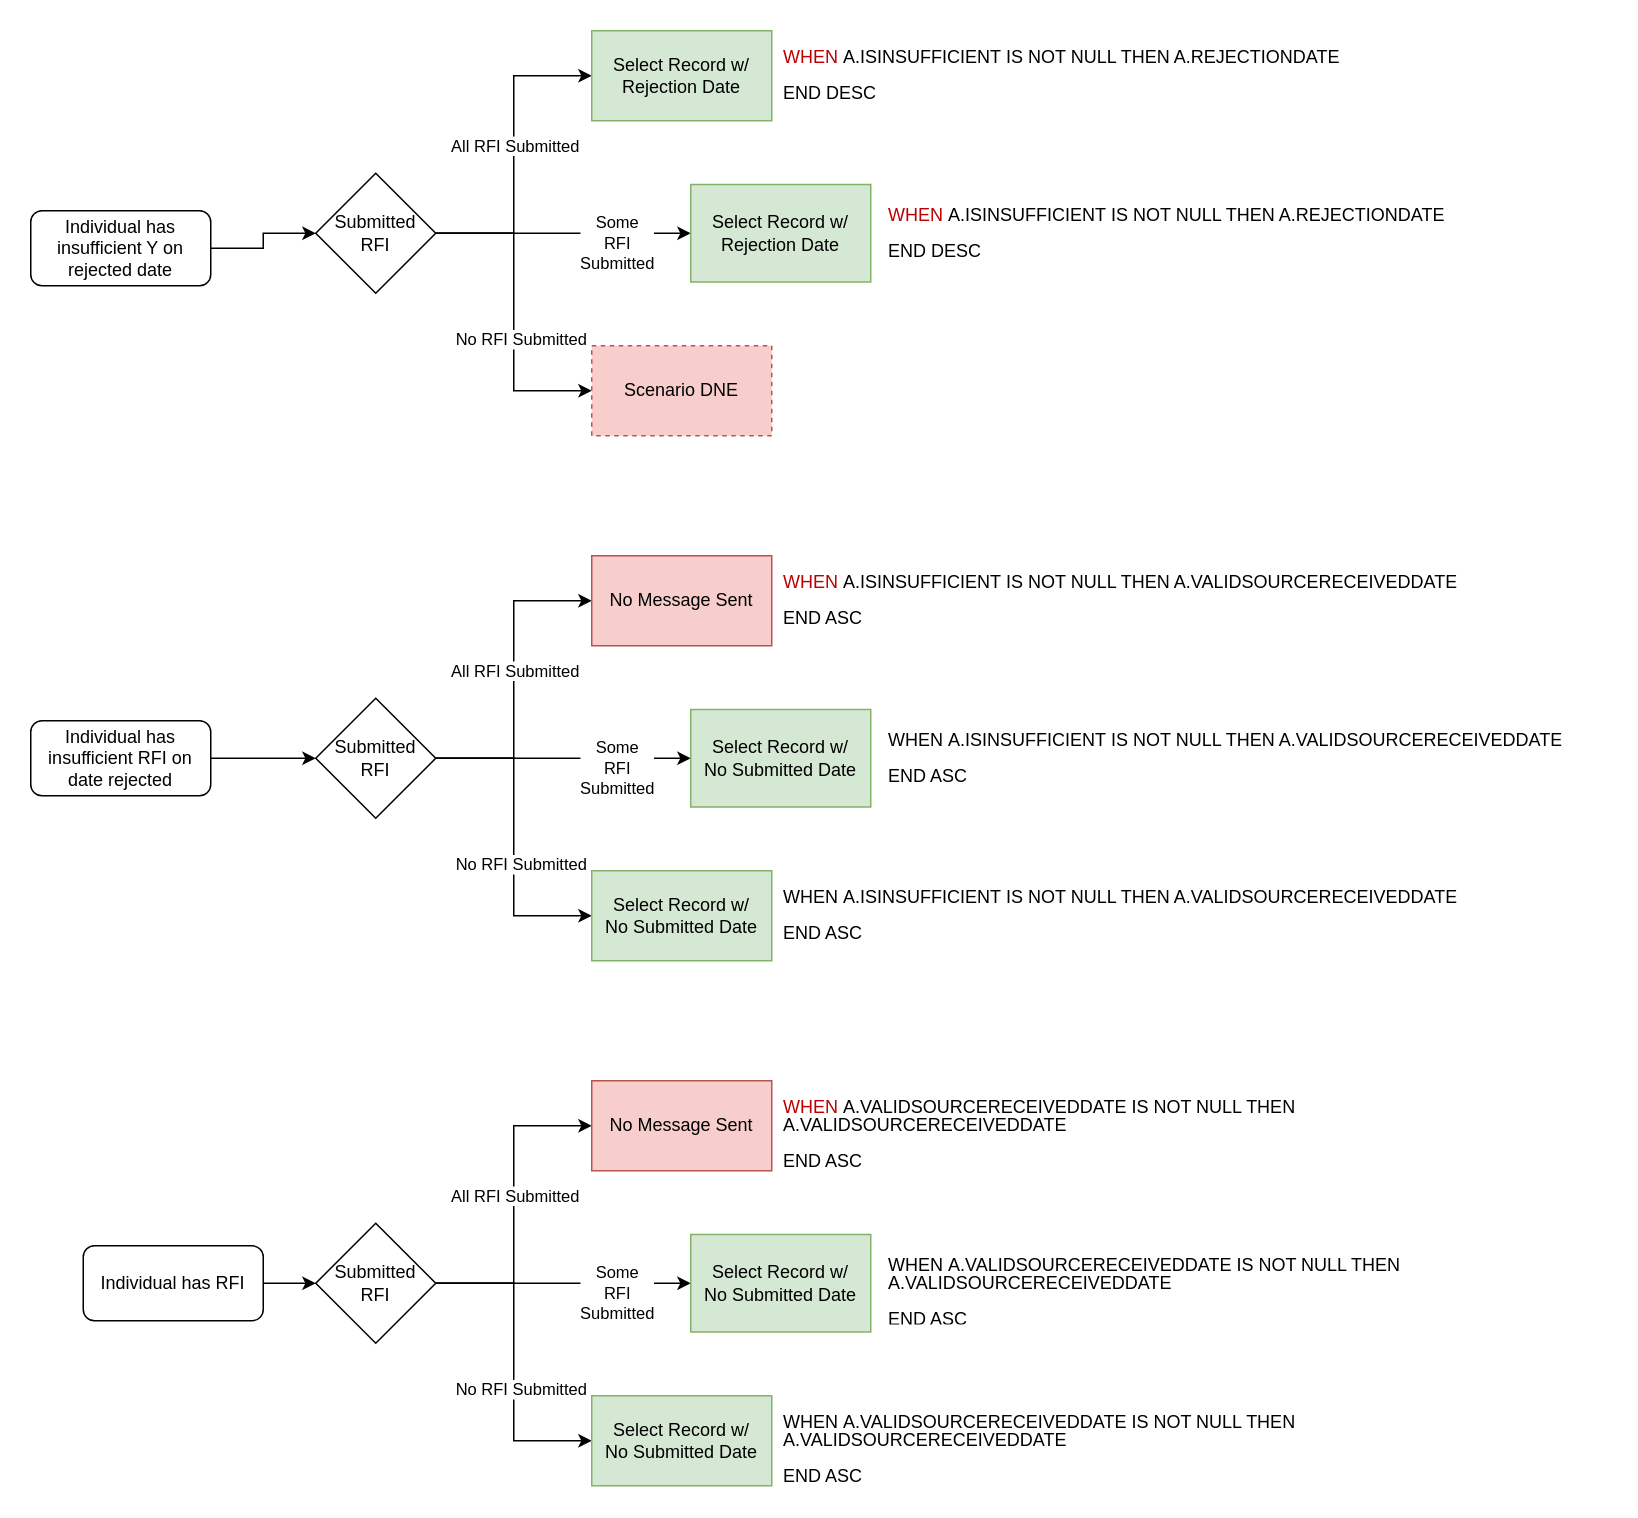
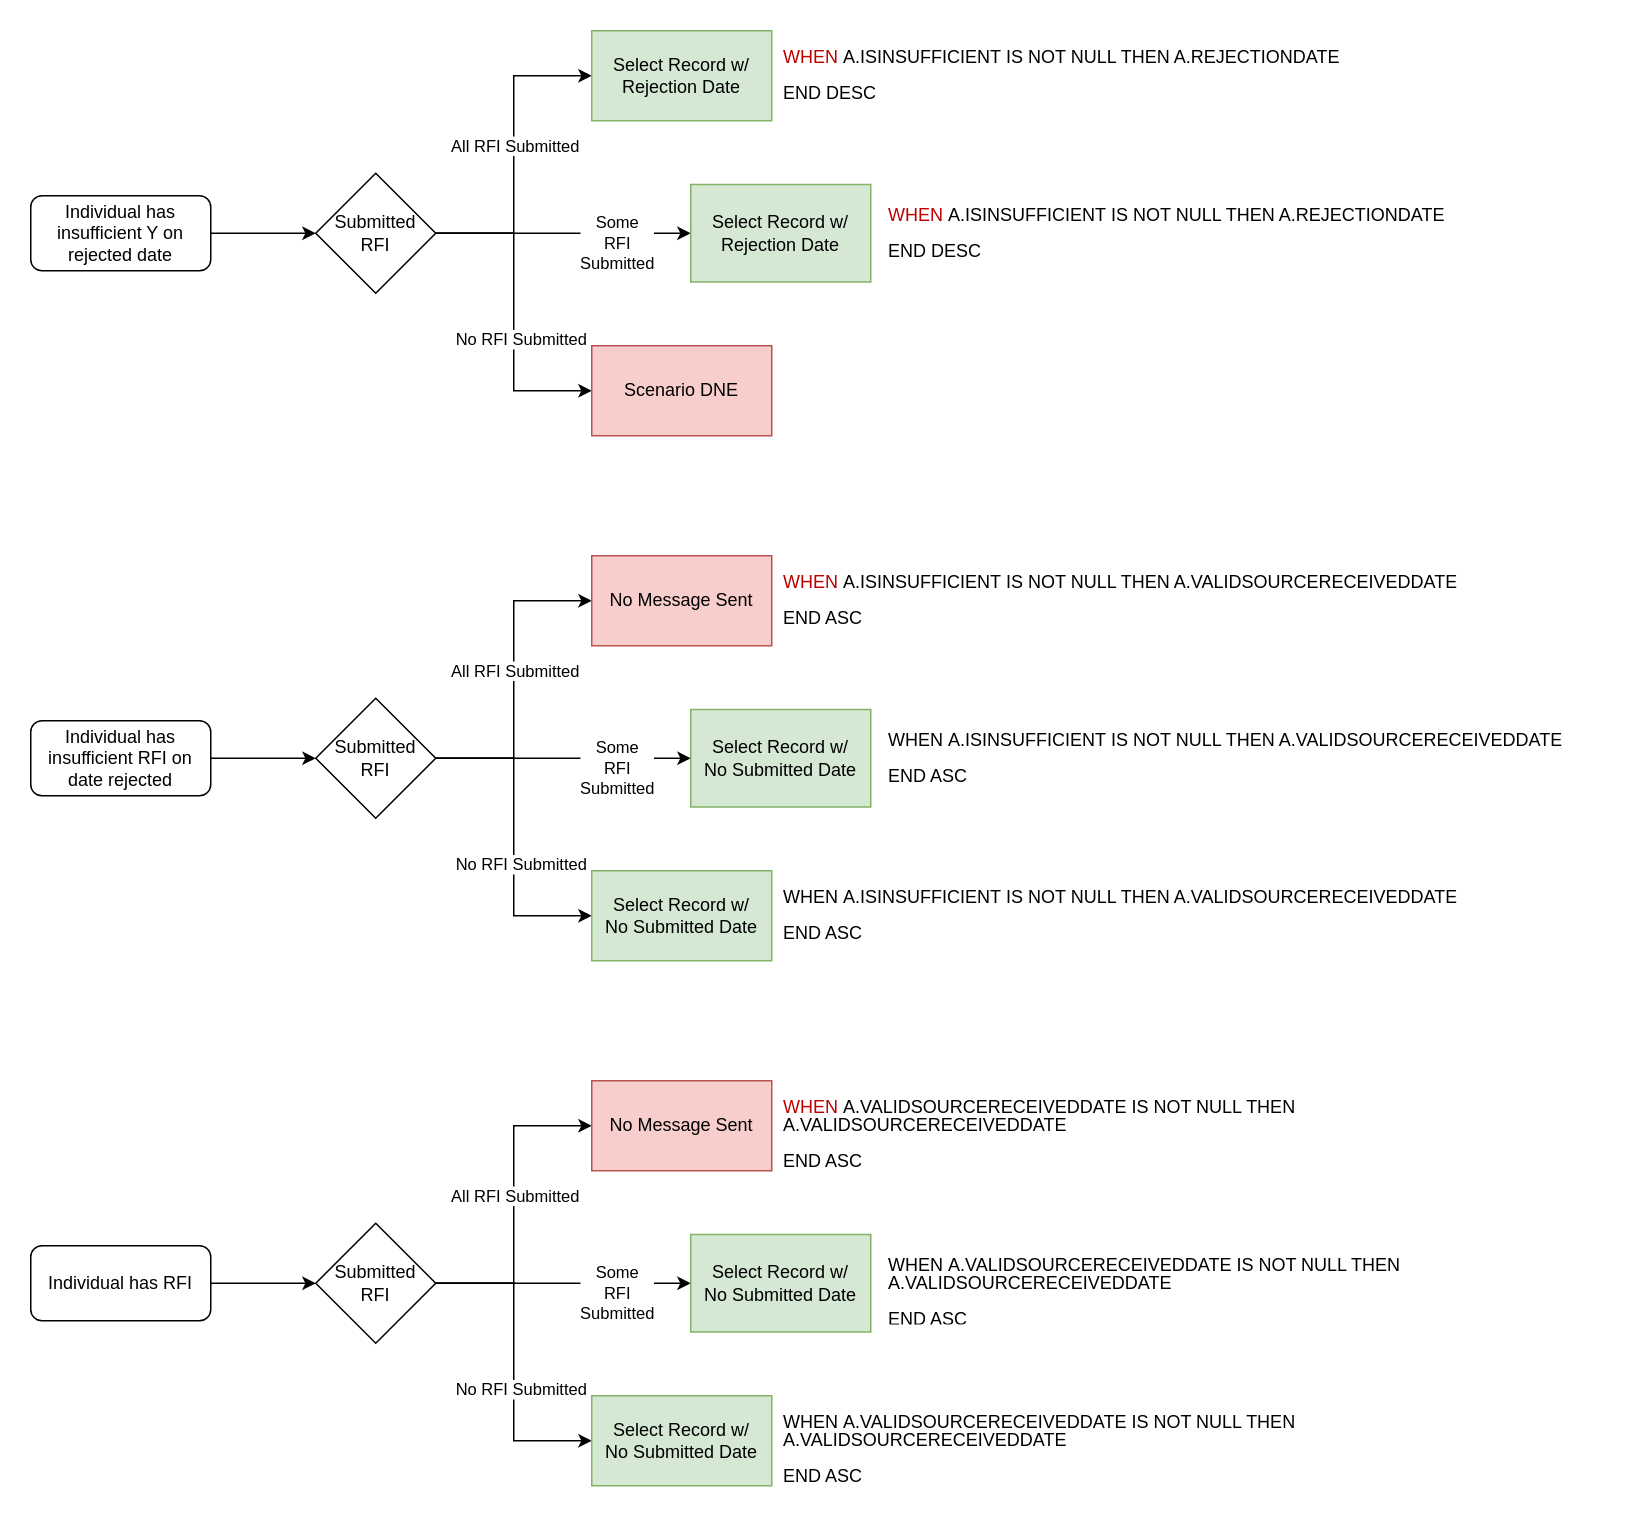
- <mxCell id="3" value="Individual has insufficient Y on rejected date" style="rounded=1;whiteSpace=wrap;html=1;fontSize=12;glass=0;strokeWidth=1;shadow=0;" parent="1" vertex="1"><mxGeometry x="20" y="140" width="120" height="50" as="geometry" /></mxCell>
+ <mxCell id="3" value="Individual has insufficient Y on rejected date" style="rounded=1;whiteSpace=wrap;html=1;fontSize=12;glass=0;strokeWidth=1;shadow=0;" parent="1" vertex="1"><mxGeometry x="20" y="130" width="120" height="50" as="geometry" /></mxCell>
- <mxCell id="13" value="Scenario DNE" style="rounded=0;whiteSpace=wrap;html=1;fillColor=#f8cecc;strokeColor=#b85450;dashed=1;" vertex="1" parent="1"><mxGeometry x="394" y="230" width="120" height="60" as="geometry" /></mxCell>
+ <mxCell id="13" value="Scenario DNE" style="rounded=0;whiteSpace=wrap;html=1;fillColor=#f8cecc;strokeColor=#b85450;" vertex="1" parent="1"><mxGeometry x="394" y="230" width="120" height="60" as="geometry" /></mxCell>
- <mxCell id="32" value="Individual has RFI" style="rounded=1;whiteSpace=wrap;html=1;fontSize=12;glass=0;strokeWidth=1;shadow=0;" vertex="1" parent="1"><mxGeometry x="55" y="830" width="120" height="50" as="geometry" /></mxCell>
+ <mxCell id="32" value="Individual has RFI" style="rounded=1;whiteSpace=wrap;html=1;fontSize=12;glass=0;strokeWidth=1;shadow=0;" vertex="1" parent="1"><mxGeometry x="20" y="830" width="120" height="50" as="geometry" /></mxCell>
